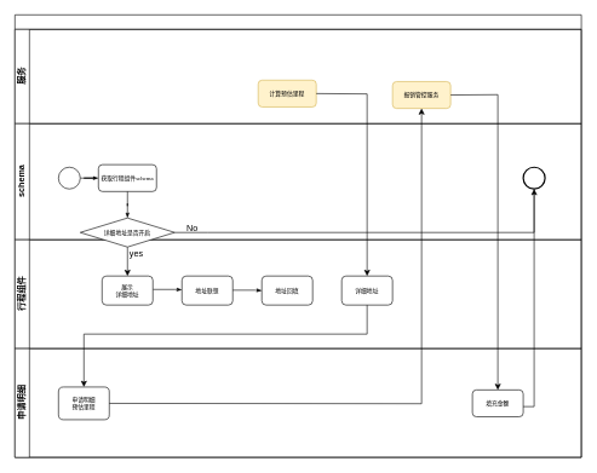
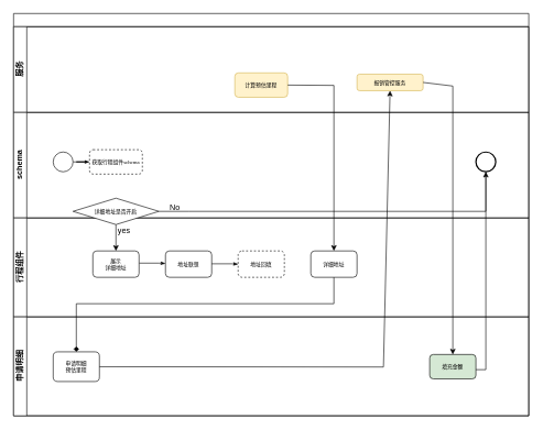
- <mxCell id="5" value="报销管控服务" style="rounded=1;whiteSpace=wrap;html=1;shadow=0;labelBackgroundColor=none;strokeWidth=1;fontFamily=Verdana;fontSize=8;align=center;fillColor=#fff2cc;strokeColor=#d6b656;" vertex="1" parent="3"><mxGeometry x="520" y="72" width="80" height="37" as="geometry" /></mxCell>
+ <mxCell id="5" value="报销管控服务" style="rounded=1;whiteSpace=wrap;html=1;shadow=0;labelBackgroundColor=none;strokeWidth=1;fontFamily=Verdana;fontSize=8;align=center;fillColor=#fff2cc;strokeColor=#d6b656;" vertex="1" parent="3"><mxGeometry x="520" y="72" width="100" height="25" as="geometry" /></mxCell>
- <mxCell id="9" value="获取行程组件schema" style="rounded=1;whiteSpace=wrap;html=1;shadow=0;labelBackgroundColor=none;strokeWidth=1;fontFamily=Verdana;fontSize=8;align=center;" parent="6" vertex="1"><mxGeometry x="115" y="56.5" width="80" height="37" as="geometry" /></mxCell>
+ <mxCell id="9" value="获取行程组件schema" style="rounded=1;whiteSpace=wrap;html=1;shadow=0;labelBackgroundColor=none;strokeWidth=1;fontFamily=Verdana;fontSize=8;align=center;dashed=1;" parent="6" vertex="1"><mxGeometry x="115" y="56.5" width="80" height="37" as="geometry" /></mxCell>
- <mxCell id="27" style="edgeStyle=orthogonalEdgeStyle;rounded=0;html=1;labelBackgroundColor=none;startArrow=none;startFill=0;startSize=5;endArrow=classicThin;endFill=1;endSize=5;jettySize=auto;orthogonalLoop=1;strokeWidth=1;fontFamily=Verdana;fontSize=8;entryX=0.5;entryY=0;entryDx=0;entryDy=0;entryPerimeter=0;" parent="2" source="9" target="18" edge="1"><mxGeometry relative="1" as="geometry"><mxPoint x="155" y="150" as="targetPoint" /></mxGeometry></mxCell>
- <mxCell id="20" value="地址回填" style="rounded=1;whiteSpace=wrap;html=1;shadow=0;labelBackgroundColor=none;strokeWidth=1;fontFamily=Verdana;fontSize=8;align=center;" parent="13" vertex="1"><mxGeometry x="340" y="50" width="70" height="40" as="geometry" /></mxCell>
+ <mxCell id="20" value="地址回填" style="rounded=1;whiteSpace=wrap;html=1;shadow=0;labelBackgroundColor=none;strokeWidth=1;fontFamily=Verdana;fontSize=8;align=center;dashed=1;" parent="13" vertex="1"><mxGeometry x="340" y="50" width="70" height="40" as="geometry" /></mxCell>
- <mxCell id="29" value="" style="endArrow=classic;html=1;rounded=0;exitX=0.5;exitY=1;exitDx=0;exitDy=0;entryX=0.5;entryY=0;entryDx=0;entryDy=0;" edge="1" parent="2" source="22" target="25"><mxGeometry width="50" height="50" relative="1" as="geometry"><mxPoint x="300" y="430" as="sourcePoint" /><mxPoint x="350" y="380" as="targetPoint" /><Array as="points"><mxPoint x="485" y="440" /><mxPoint x="95" y="440" /></Array></mxGeometry></mxCell>
+ <mxCell id="29" value="" style="endArrow=diamond;html=1;rounded=0;exitX=0.5;exitY=1;exitDx=0;exitDy=0;entryX=0.5;entryY=0;entryDx=0;entryDy=0;" edge="1" parent="2" source="22" target="25"><mxGeometry width="50" height="50" relative="1" as="geometry"><mxPoint x="300" y="430" as="sourcePoint" /><mxPoint x="350" y="380" as="targetPoint" /><Array as="points"><mxPoint x="485" y="440" /><mxPoint x="95" y="440" /></Array></mxGeometry></mxCell>
- <mxCell id="24" value="填充金额" style="rounded=1;whiteSpace=wrap;html=1;shadow=0;labelBackgroundColor=none;strokeWidth=1;fontFamily=Verdana;fontSize=8;align=center;" parent="23" vertex="1"><mxGeometry x="630" y="57" width="70" height="37" as="geometry" /></mxCell>
+ <mxCell id="24" value="填充金额" style="rounded=1;whiteSpace=wrap;html=1;shadow=0;labelBackgroundColor=none;strokeWidth=1;fontFamily=Verdana;fontSize=8;align=center;fillColor=#d5e8d4;" parent="23" vertex="1"><mxGeometry x="630" y="57" width="70" height="37" as="geometry" /></mxCell>
